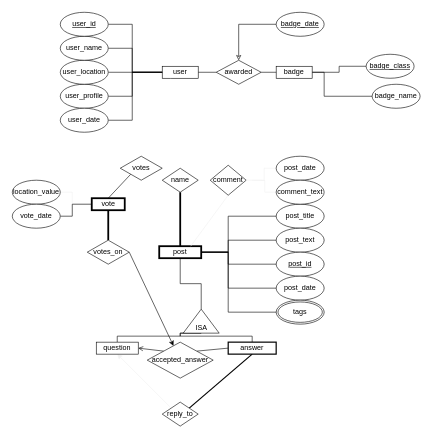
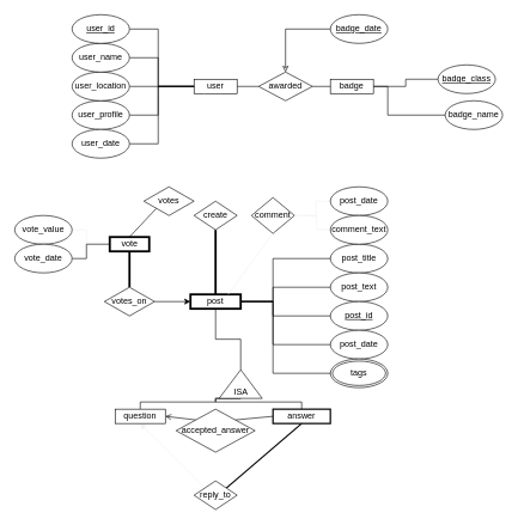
- <mxCell id="15" value="name" style="rhombus;whiteSpace=wrap;html=1;rounded=0;" parent="1" vertex="1"><mxGeometry x="270" y="280" width="60" height="40" as="geometry" /></mxCell>
+ <mxCell id="15" value="create" style="rhombus;whiteSpace=wrap;html=1;rounded=0;" parent="1" vertex="1"><mxGeometry x="270" y="280" width="60" height="40" as="geometry" /></mxCell>
- <mxCell id="45" value="location_value" style="ellipse;whiteSpace=wrap;html=1;" parent="1" vertex="1"><mxGeometry x="20" y="300" width="80" height="40" as="geometry" /></mxCell>
+ <mxCell id="45" value="vote_value" style="ellipse;whiteSpace=wrap;html=1;" parent="1" vertex="1"><mxGeometry x="20" y="300" width="80" height="40" as="geometry" /></mxCell>
- <mxCell id="63" style="edgeStyle=none;rounded=0;orthogonalLoop=1;jettySize=auto;html=1;exitX=1;exitY=0.5;exitDx=0;exitDy=0;startArrow=none;startFill=0;endArrow=classic;endFill=1;strokeWidth=1;" edge="1" parent="1" source="64" target="54"><mxGeometry relative="1" as="geometry" /></mxCell>
+ <mxCell id="63" style="edgeStyle=none;rounded=0;orthogonalLoop=1;jettySize=auto;html=1;exitX=1;exitY=0.5;exitDx=0;exitDy=0;entryX=0;entryY=0.5;entryDx=0;entryDy=0;startArrow=none;startFill=0;endArrow=classic;endFill=1;strokeWidth=1;" edge="1" parent="1" source="64" target="18"><mxGeometry relative="1" as="geometry" /></mxCell>
